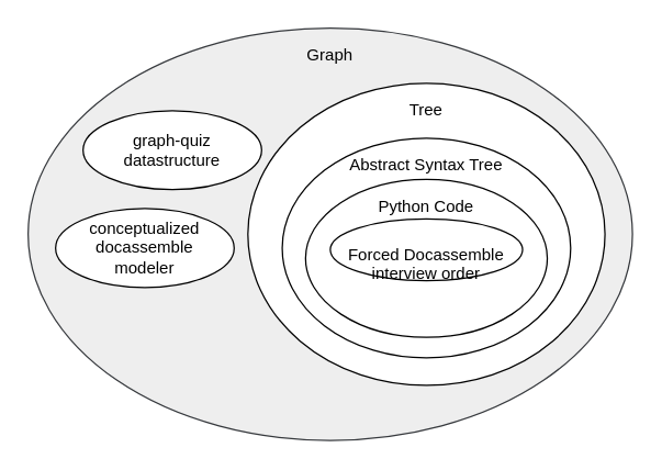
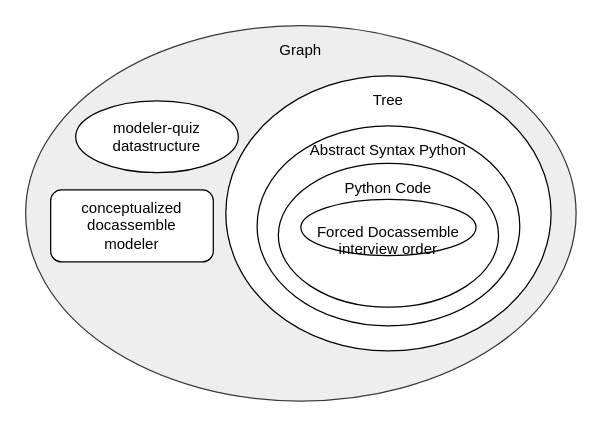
- <mxCell id="6" value="&lt;div&gt;graph-quiz&lt;/div&gt;&lt;div&gt;datastructure&lt;br&gt;&lt;/div&gt;" style="ellipse;whiteSpace=wrap;html=1;verticalAlign=middle;spacingTop=0;" vertex="1" parent="1"><mxGeometry x="60" y="80" width="130" height="57.5" as="geometry" /></mxCell>
+ <mxCell id="6" value="&lt;div&gt;modeler-quiz&lt;/div&gt;&lt;div&gt;datastructure&lt;br&gt;&lt;/div&gt;" style="ellipse;whiteSpace=wrap;html=1;verticalAlign=middle;spacingTop=0;" vertex="1" parent="1"><mxGeometry x="60" y="80" width="130" height="57.5" as="geometry" /></mxCell>
- <mxCell id="4" value="Abstract Syntax Tree" style="ellipse;whiteSpace=wrap;html=1;verticalAlign=top;spacingTop=6;" vertex="1" parent="1"><mxGeometry x="205" y="100" width="210" height="160" as="geometry" /></mxCell>
+ <mxCell id="4" value="Abstract Syntax Python" style="ellipse;whiteSpace=wrap;html=1;verticalAlign=top;spacingTop=6;" vertex="1" parent="1"><mxGeometry x="205" y="100" width="210" height="160" as="geometry" /></mxCell>
- <mxCell id="7" value="&lt;div&gt;conceptualized&lt;/div&gt;&lt;div&gt;docassemble &lt;br&gt;&lt;/div&gt;&lt;div&gt;modeler&lt;br&gt;&lt;/div&gt;" style="ellipse;whiteSpace=wrap;html=1;verticalAlign=middle;spacingTop=0;" vertex="1" parent="1"><mxGeometry x="40" y="151.25" width="130" height="57.5" as="geometry" /></mxCell>
+ <mxCell id="7" value="&lt;div&gt;conceptualized&lt;/div&gt;&lt;div&gt;docassemble &lt;br&gt;&lt;/div&gt;&lt;div&gt;modeler&lt;br&gt;&lt;/div&gt;" style="whiteSpace=wrap;html=1;verticalAlign=middle;spacingTop=0;rounded=1;" vertex="1" parent="1"><mxGeometry x="40" y="151.25" width="130" height="57.5" as="geometry" /></mxCell>
